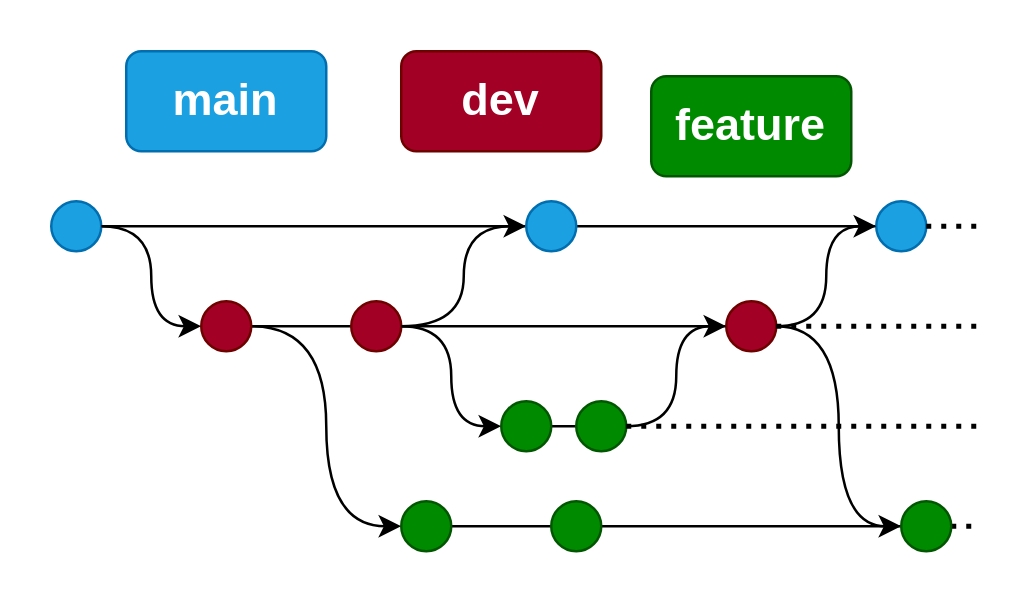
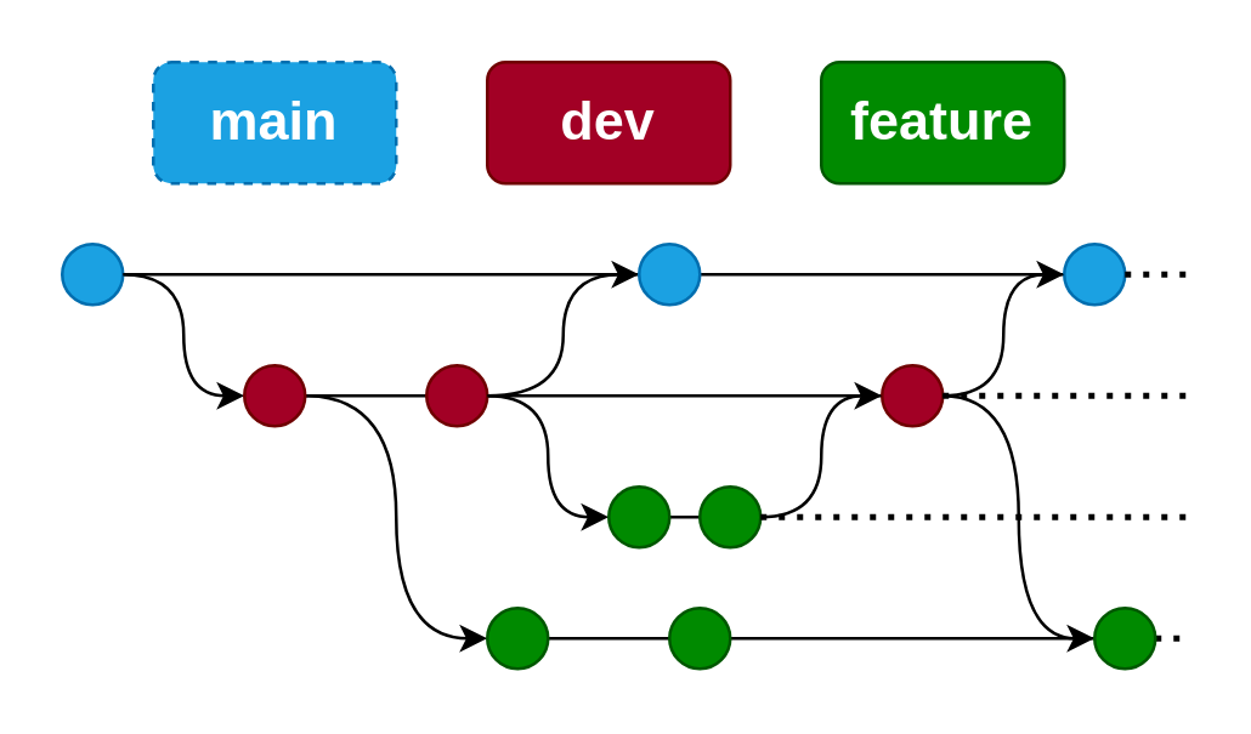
- <mxCell id="2" value="&lt;font style=&quot;font-size: 18px;&quot;&gt;main&lt;/font&gt;" style="rounded=1;whiteSpace=wrap;html=1;fillColor=#1ba1e2;strokeColor=#006EAF;fontColor=#ffffff;fontStyle=1" parent="1" vertex="1"><mxGeometry x="50" y="20" width="80" height="40" as="geometry" /></mxCell>
+ <mxCell id="2" value="&lt;font style=&quot;font-size: 18px;&quot;&gt;main&lt;/font&gt;" style="rounded=1;whiteSpace=wrap;html=1;fillColor=#1ba1e2;strokeColor=#006EAF;fontColor=#ffffff;fontStyle=1;dashed=1;" parent="1" vertex="1"><mxGeometry x="50" y="20" width="80" height="40" as="geometry" /></mxCell>
- <mxCell id="18" value="&lt;font style=&quot;font-size: 18px;&quot;&gt;&lt;b&gt;feature&lt;/b&gt;&lt;/font&gt;" style="rounded=1;whiteSpace=wrap;html=1;fillColor=#008a00;strokeColor=#005700;fontColor=#ffffff;" parent="1" vertex="1"><mxGeometry x="260" y="30" width="80" height="40" as="geometry" /></mxCell>
+ <mxCell id="18" value="&lt;font style=&quot;font-size: 18px;&quot;&gt;&lt;b&gt;feature&lt;/b&gt;&lt;/font&gt;" style="rounded=1;whiteSpace=wrap;html=1;fillColor=#008a00;strokeColor=#005700;fontColor=#ffffff;" parent="1" vertex="1"><mxGeometry x="270" y="20" width="80" height="40" as="geometry" /></mxCell>
